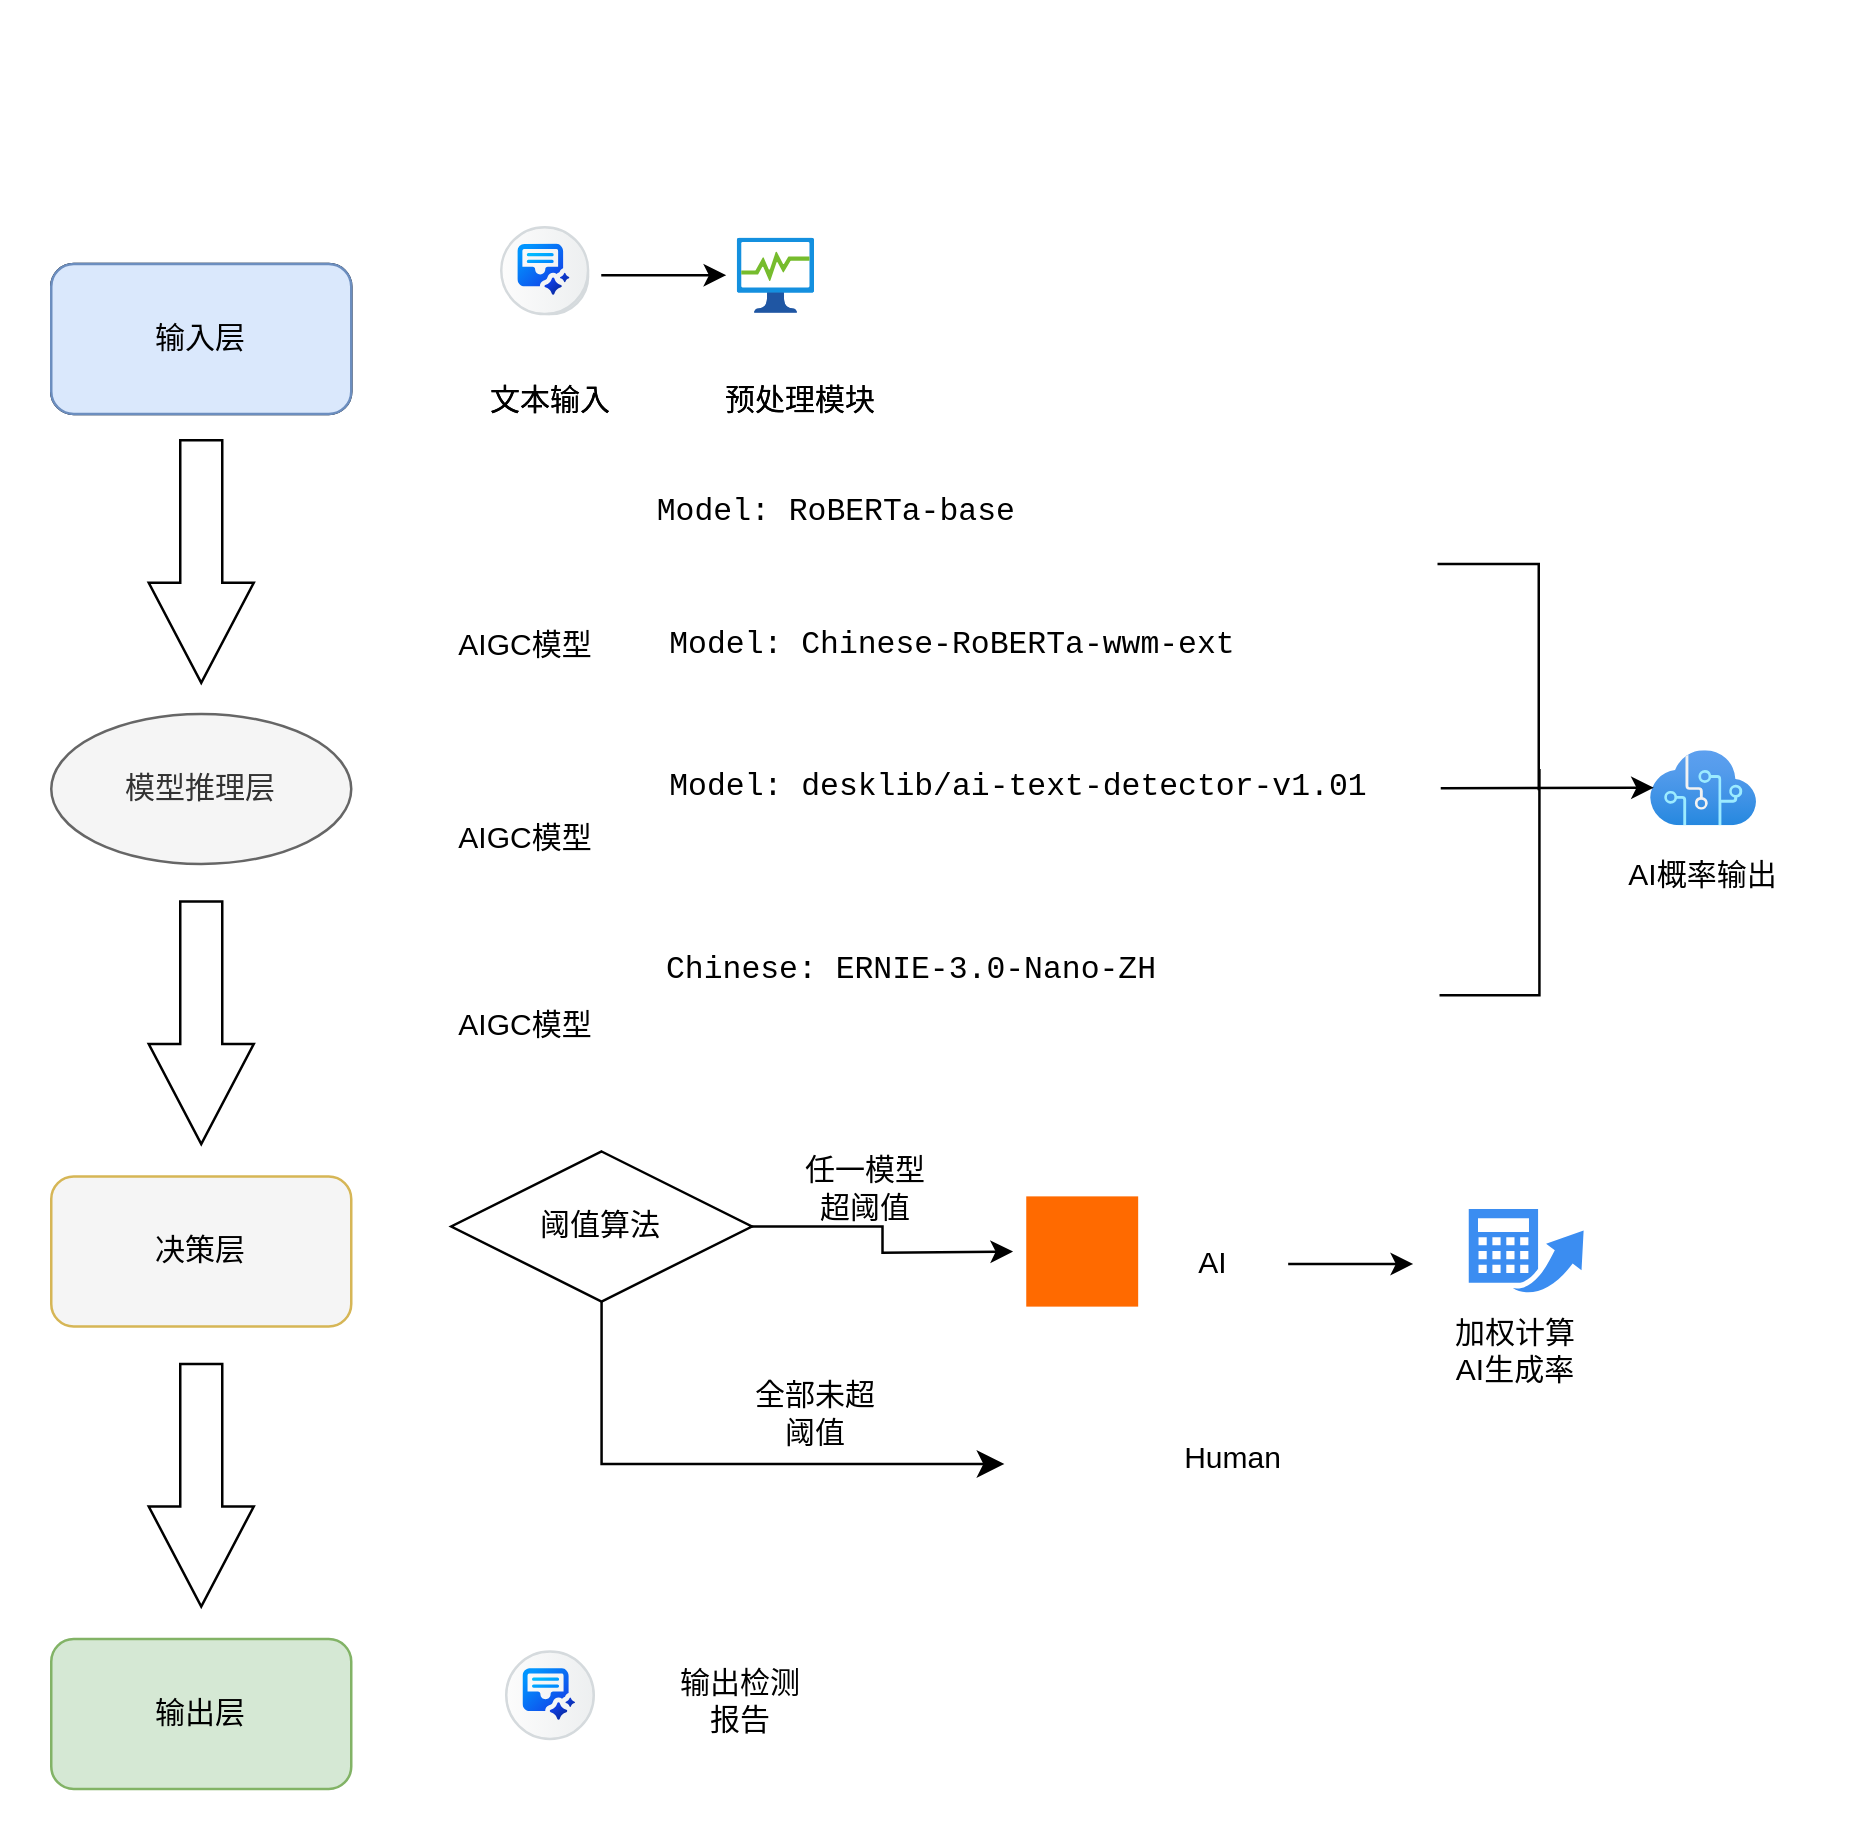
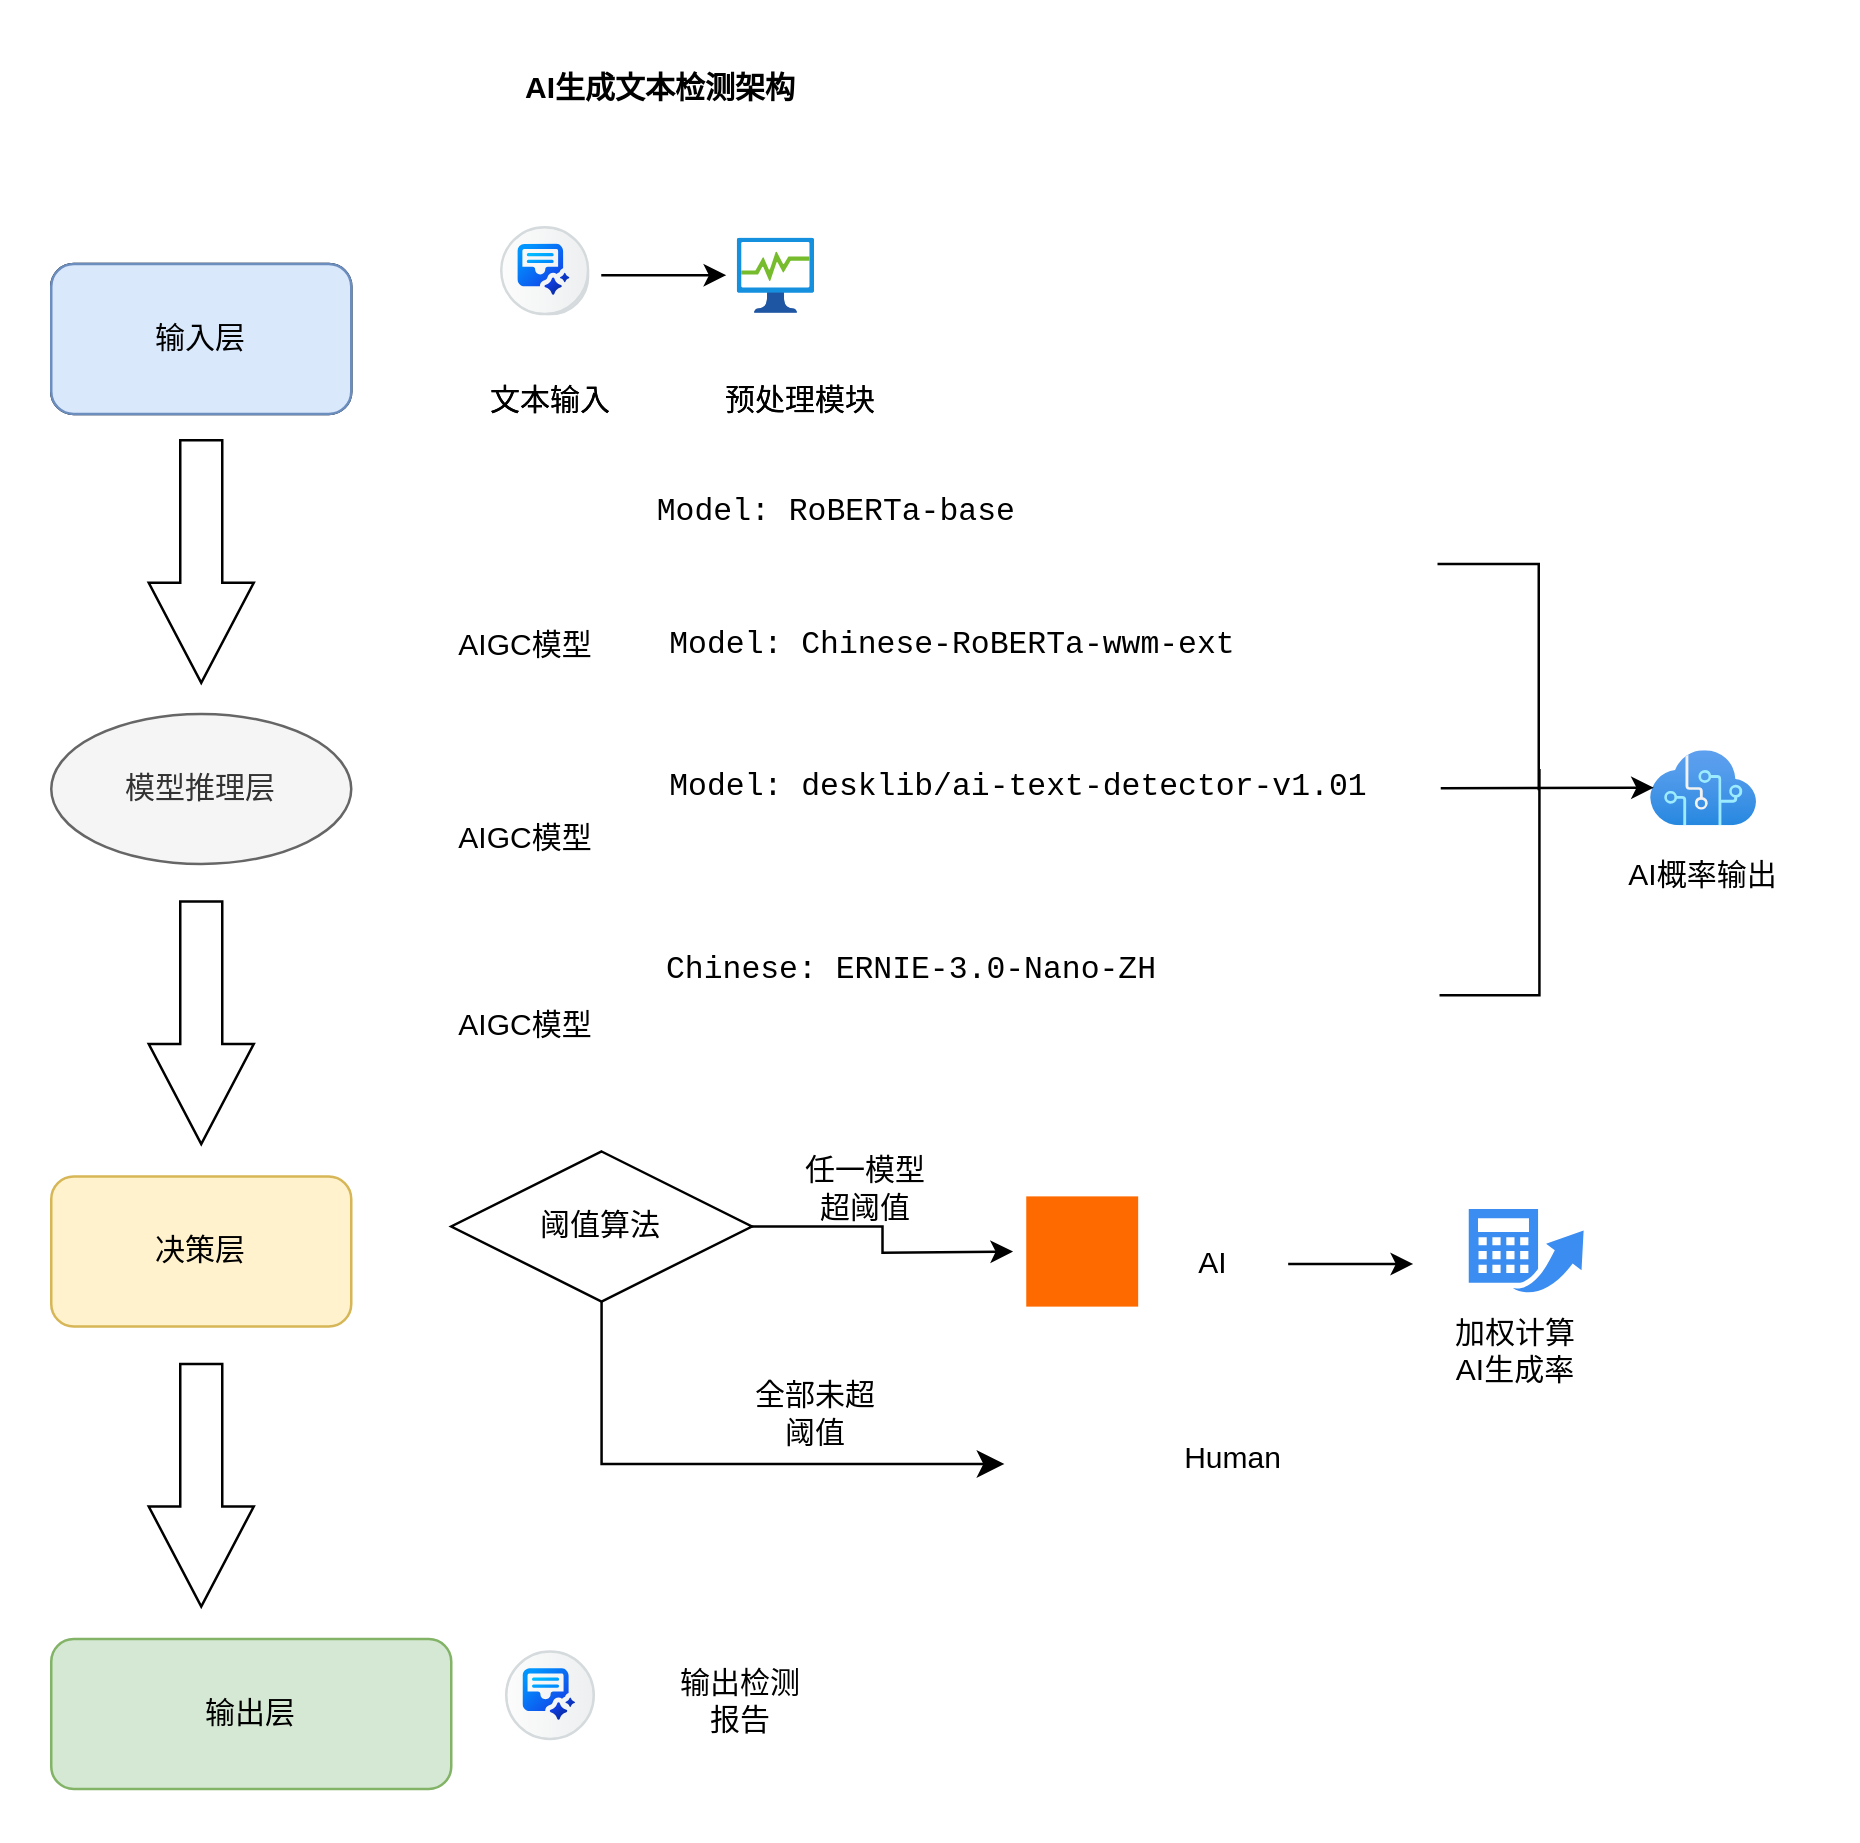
+ <mxCell id="2" value="&lt;b&gt;AI生成文本检测架构&lt;/b&gt;" style="text;html=1;align=center;verticalAlign=middle;whiteSpace=wrap;rounded=0;" vertex="1" parent="1"><mxGeometry x="144" y="20" width="240" height="30" as="geometry" /></mxCell>
- <mxCell id="11" value="决策层" style="rounded=1;whiteSpace=wrap;html=1;fillColor=#f5f5f5;strokeColor=#d6b656;" vertex="1" parent="1"><mxGeometry x="20" y="470" width="120" height="60" as="geometry" /></mxCell>
+ <mxCell id="11" value="决策层" style="rounded=1;whiteSpace=wrap;html=1;fillColor=#fff2cc;strokeColor=#d6b656;" vertex="1" parent="1"><mxGeometry x="20" y="470" width="120" height="60" as="geometry" /></mxCell>
- <mxCell id="12" value="输出层" style="rounded=1;whiteSpace=wrap;html=1;fillColor=#d5e8d4;strokeColor=#82b366;" vertex="1" parent="1"><mxGeometry x="20" y="655" width="120" height="60" as="geometry" /></mxCell>
+ <mxCell id="12" value="输出层" style="rounded=1;whiteSpace=wrap;html=1;fillColor=#d5e8d4;strokeColor=#82b366;" vertex="1" parent="1"><mxGeometry x="20" y="655" width="160" height="60" as="geometry" /></mxCell>
